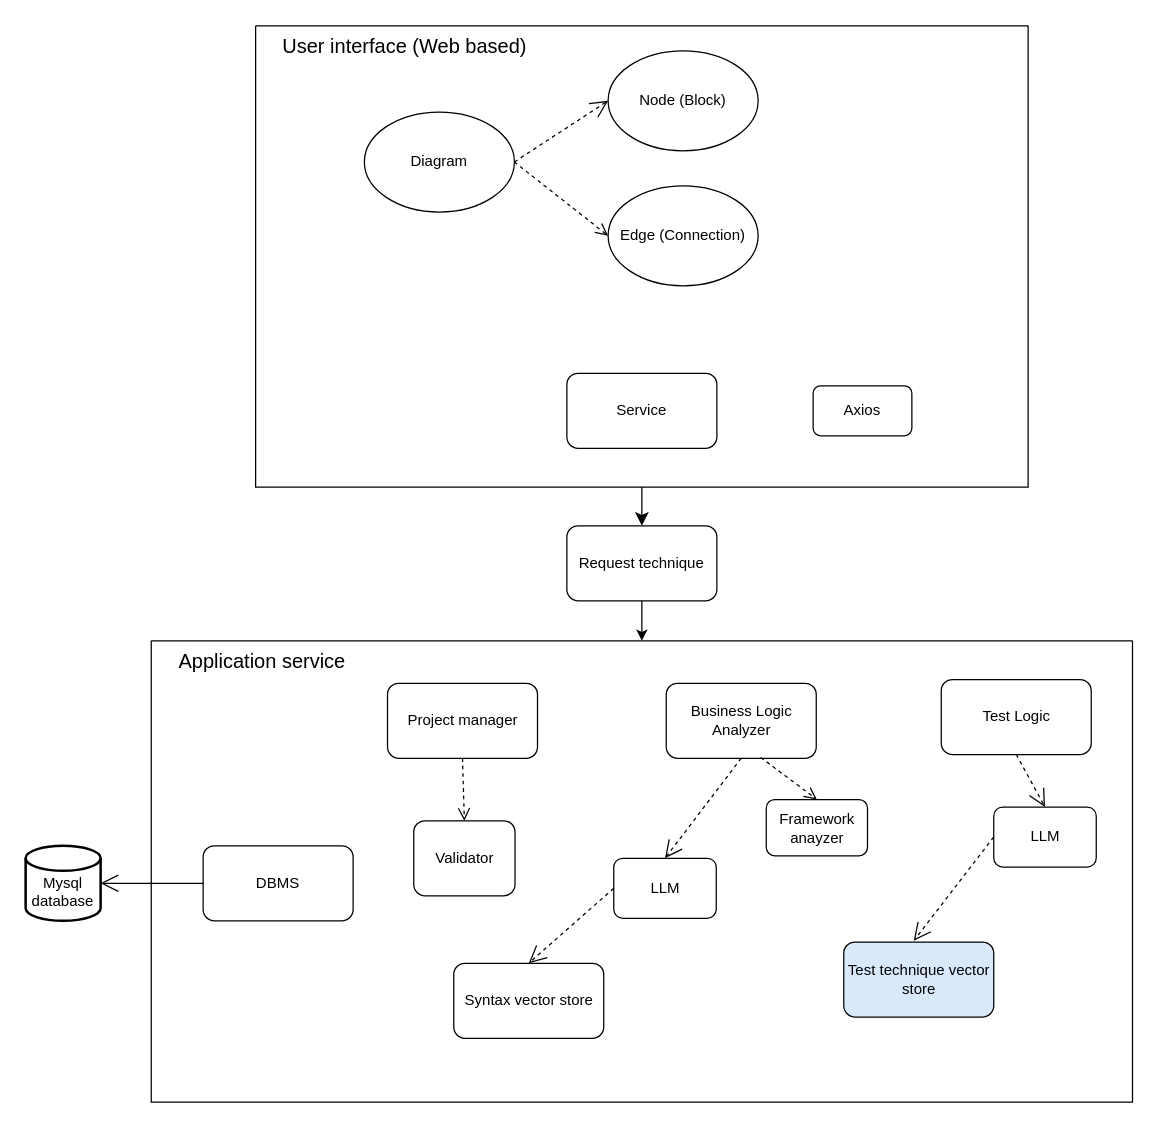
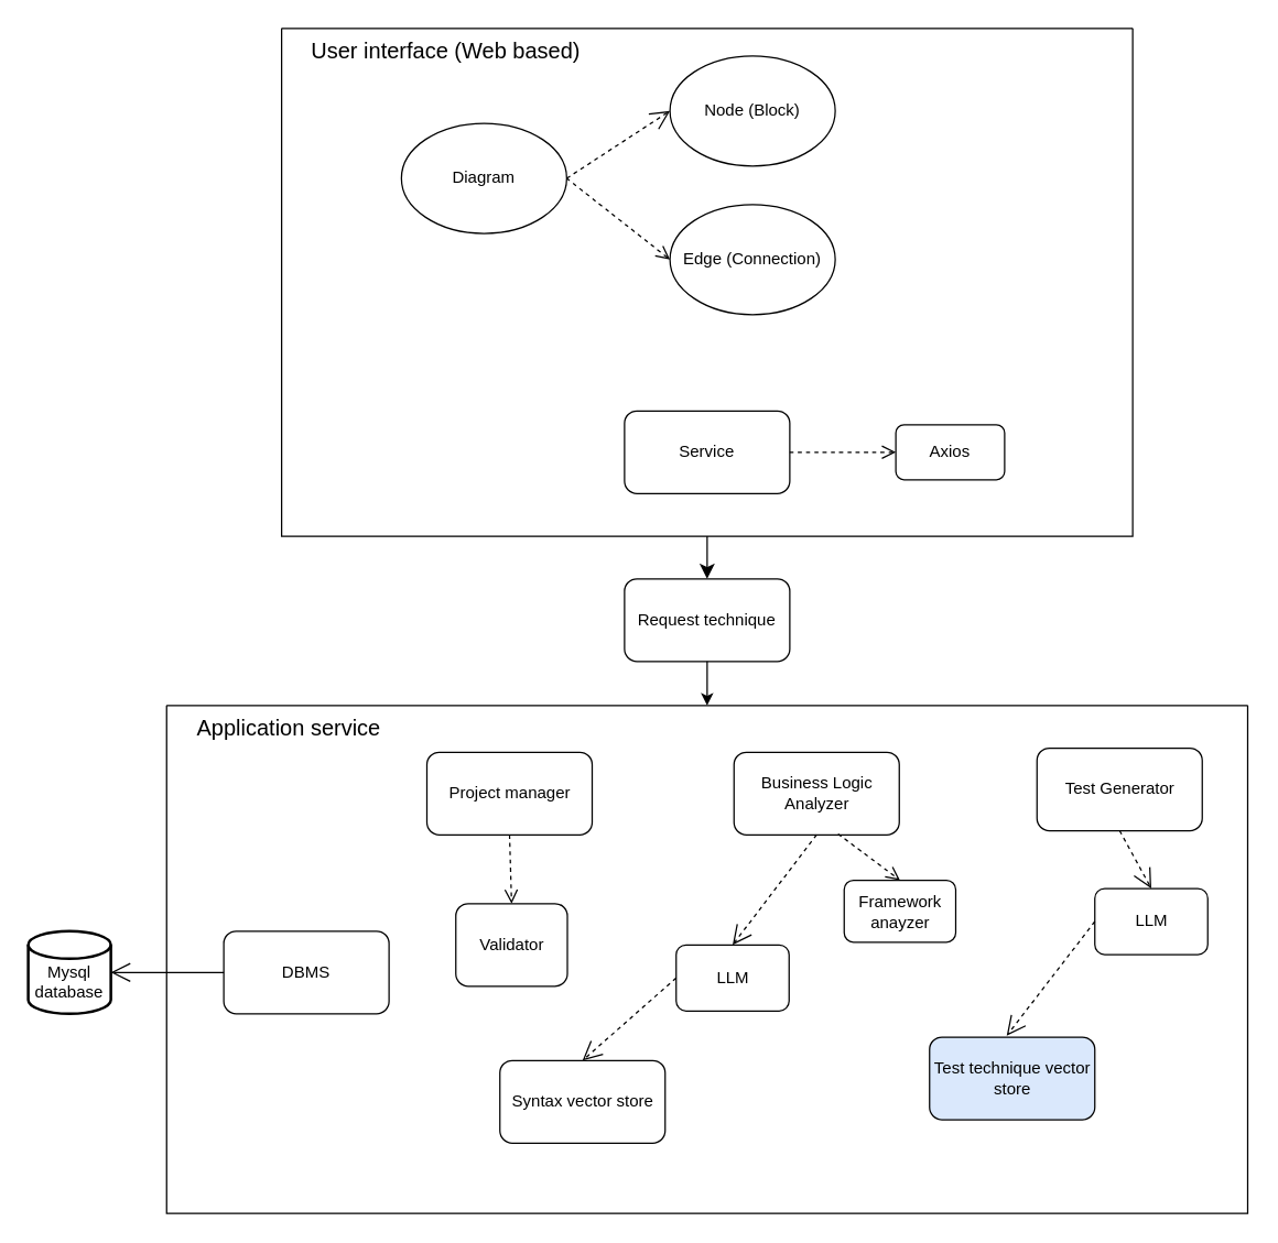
+ <mxCell id="27" value="" style="html=1;verticalAlign=bottom;labelBackgroundColor=none;endArrow=open;endFill=0;dashed=1;rounded=0;fontSize=12;startSize=8;endSize=8;curved=1;exitX=1;exitY=0.5;exitDx=0;exitDy=0;entryX=0;entryY=0.5;entryDx=0;entryDy=0;" edge="1" parent="23" source="25" target="26"><mxGeometry x="0.629" y="-14" width="160" relative="1" as="geometry"><mxPoint x="406" y="273" as="sourcePoint" /><mxPoint x="408" y="323" as="targetPoint" /><mxPoint as="offset" /></mxGeometry></mxCell>
- <mxCell id="9" value="Test Logic" style="rounded=1;whiteSpace=wrap;html=1;" vertex="1" parent="3"><mxGeometry x="632" y="31" width="120" height="60" as="geometry" /></mxCell>
+ <mxCell id="9" value="Test Generator" style="rounded=1;whiteSpace=wrap;html=1;" vertex="1" parent="3"><mxGeometry x="632" y="31" width="120" height="60" as="geometry" /></mxCell>
